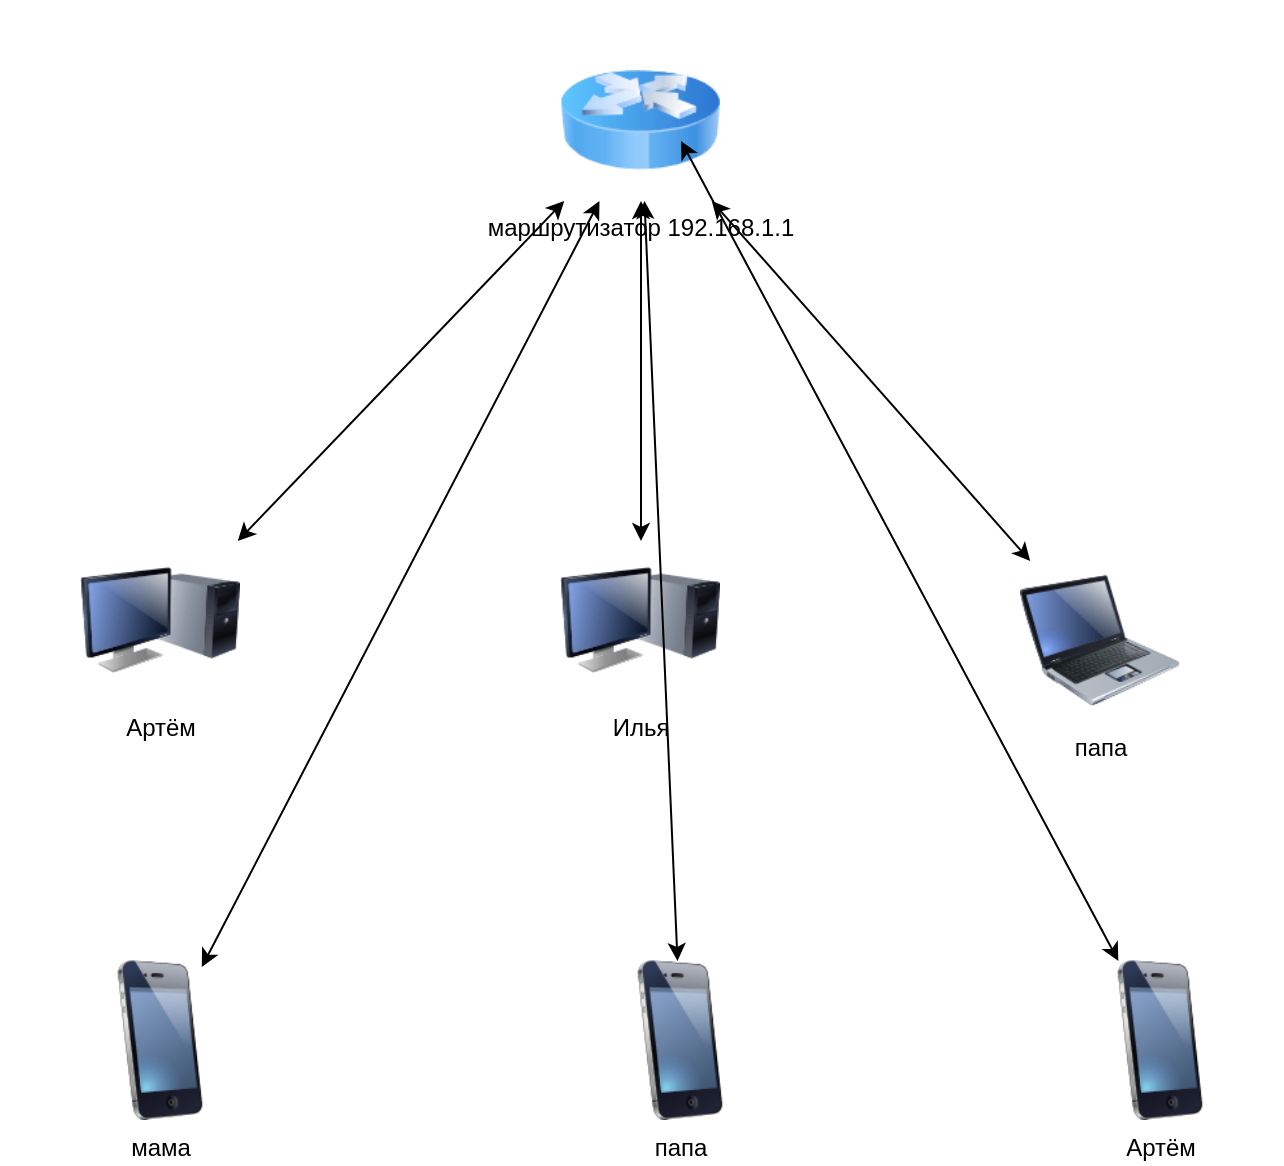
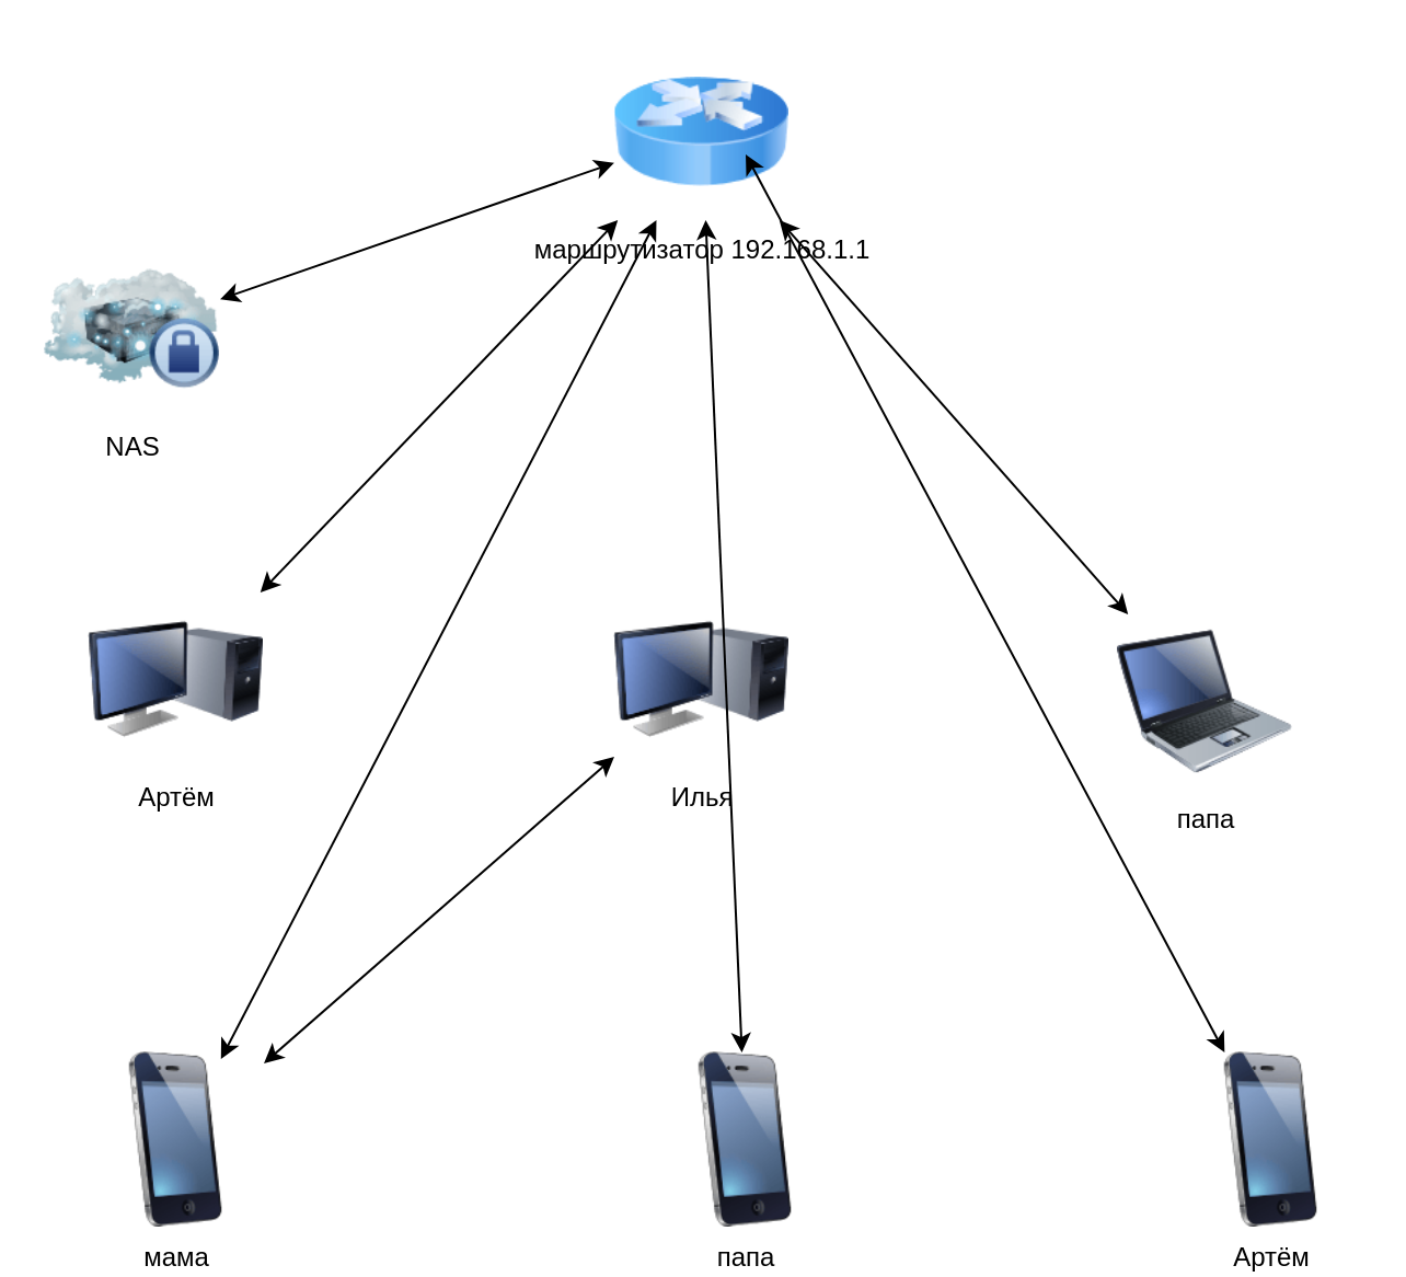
+ <mxCell id="9" value="" style="endArrow=classic;startArrow=classic;html=1;" edge="1" parent="1" source="3" target="2"><mxGeometry width="50" height="50" relative="1" as="geometry"><mxPoint x="310" y="350" as="sourcePoint" /><mxPoint x="360" y="300" as="targetPoint" /></mxGeometry></mxCell>
+ <mxCell id="3" value="NAS" style="image;html=1;image=img/lib/clip_art/networking/Cloud_Server_Private_128x128.png" vertex="1" parent="1"><mxGeometry x="20" y="110" width="80" height="80" as="geometry" /></mxCell>
- <mxCell id="7" value="" style="endArrow=classic;startArrow=classic;html=1;" edge="1" parent="1" source="4" target="2"><mxGeometry width="50" height="50" relative="1" as="geometry"><mxPoint x="310" y="350" as="sourcePoint" /><mxPoint x="360" y="300" as="targetPoint" /></mxGeometry></mxCell>
+ <mxCell id="7" value="" style="endArrow=classic;startArrow=classic;html=1;" edge="1" parent="1" source="4" target="13"><mxGeometry width="50" height="50" relative="1" as="geometry"><mxPoint x="310" y="350" as="sourcePoint" /><mxPoint x="360" y="300" as="targetPoint" /></mxGeometry></mxCell>
